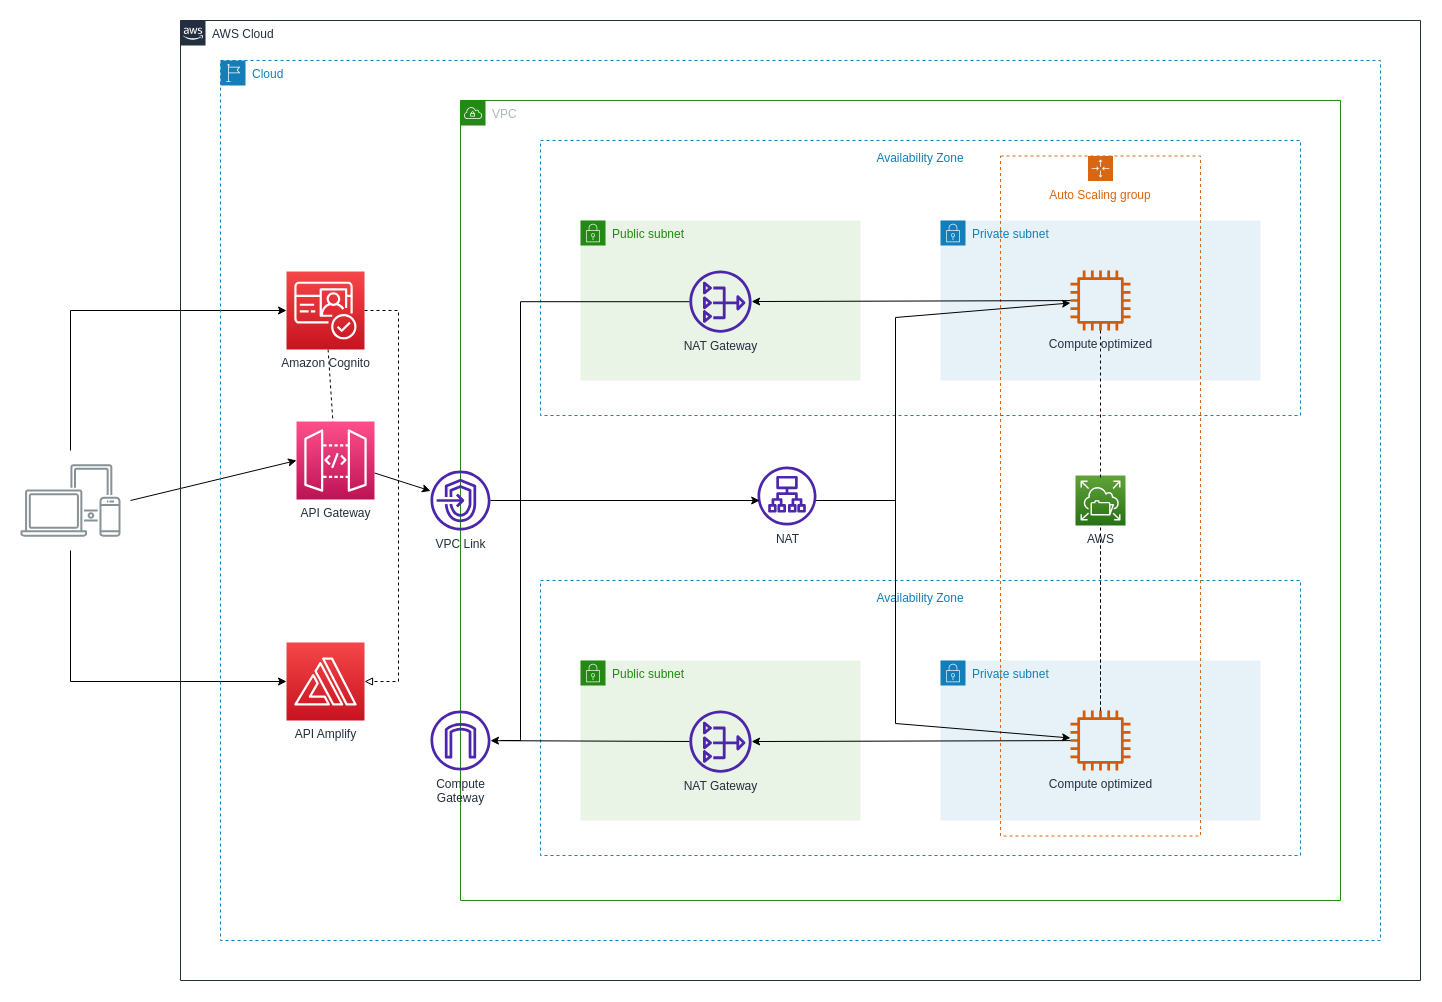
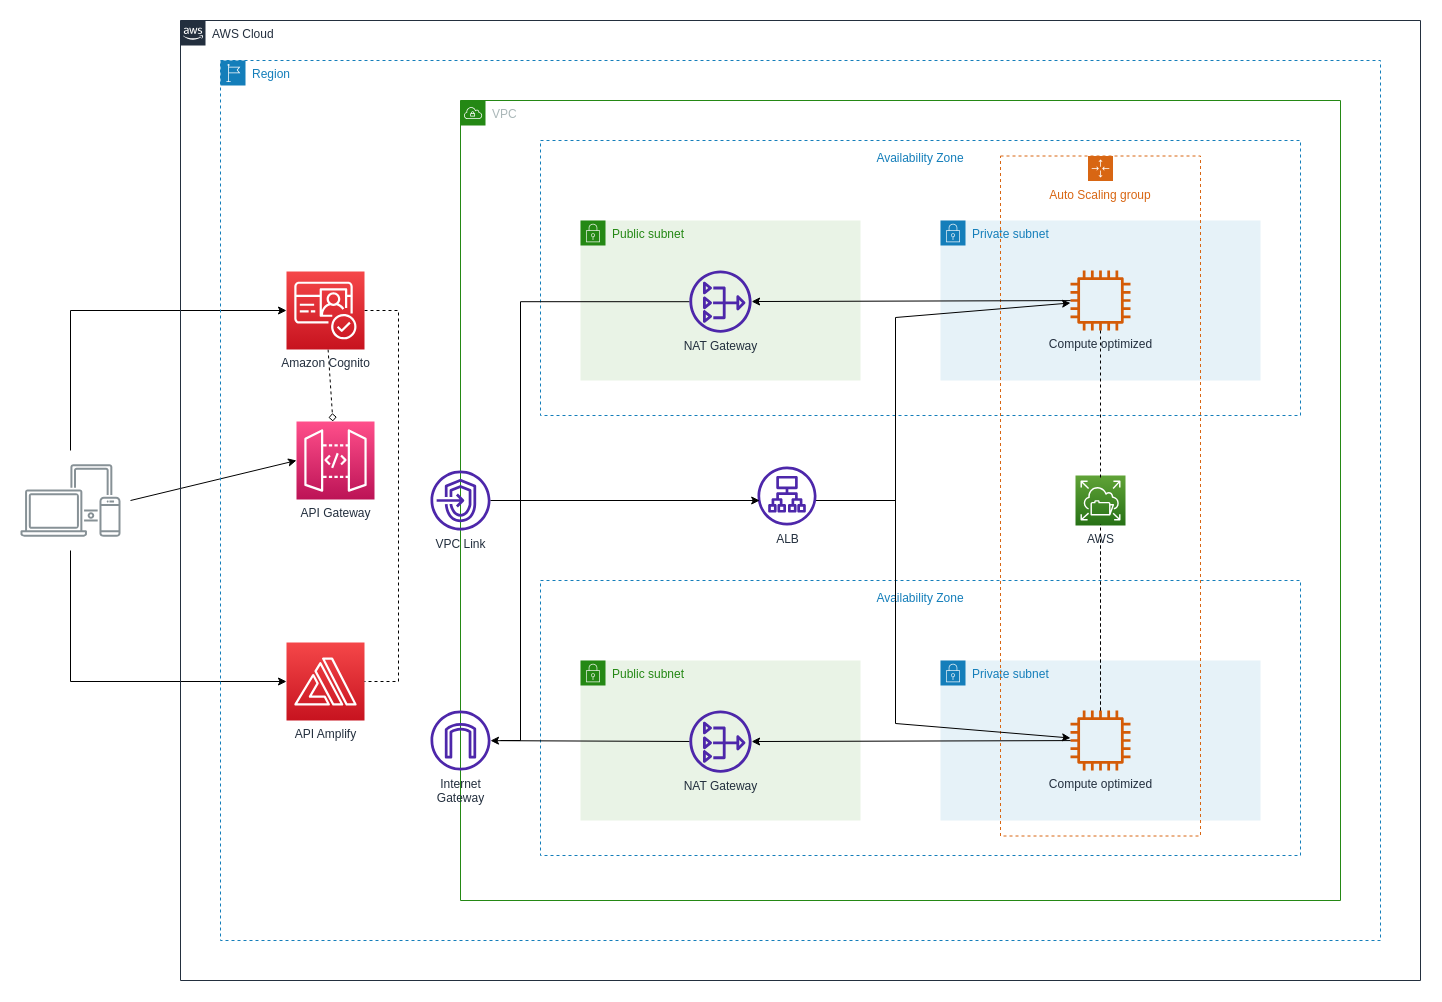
- <mxCell id="7" value="Cloud" style="points=[[0,0],[0.25,0],[0.5,0],[0.75,0],[1,0],[1,0.25],[1,0.5],[1,0.75],[1,1],[0.75,1],[0.5,1],[0.25,1],[0,1],[0,0.75],[0,0.5],[0,0.25]];outlineConnect=0;gradientColor=none;html=1;whiteSpace=wrap;fontSize=12;fontStyle=0;container=1;pointerEvents=0;collapsible=0;recursiveResize=0;shape=mxgraph.aws4.group;grIcon=mxgraph.aws4.group_region;strokeColor=#147EBA;fillColor=none;verticalAlign=top;align=left;spacingLeft=30;fontColor=#147EBA;dashed=1;movable=1;resizable=1;rotatable=1;deletable=1;editable=1;connectable=1;" vertex="1" parent="6"><mxGeometry x="40" y="40" width="1160" height="880" as="geometry" /></mxCell>
+ <mxCell id="7" value="Region" style="points=[[0,0],[0.25,0],[0.5,0],[0.75,0],[1,0],[1,0.25],[1,0.5],[1,0.75],[1,1],[0.75,1],[0.5,1],[0.25,1],[0,1],[0,0.75],[0,0.5],[0,0.25]];outlineConnect=0;gradientColor=none;html=1;whiteSpace=wrap;fontSize=12;fontStyle=0;container=1;pointerEvents=0;collapsible=0;recursiveResize=0;shape=mxgraph.aws4.group;grIcon=mxgraph.aws4.group_region;strokeColor=#147EBA;fillColor=none;verticalAlign=top;align=left;spacingLeft=30;fontColor=#147EBA;dashed=1;movable=1;resizable=1;rotatable=1;deletable=1;editable=1;connectable=1;" vertex="1" parent="6"><mxGeometry x="40" y="40" width="1160" height="880" as="geometry" /></mxCell>
- <mxCell id="31" style="edgeStyle=none;rounded=0;html=1;strokeColor=#000000;strokeWidth=1;startFill=1;endArrow=none;endFill=0;dashed=1;" edge="1" parent="7" source="32" target="28"><mxGeometry relative="1" as="geometry" /></mxCell>
+ <mxCell id="31" style="edgeStyle=none;rounded=0;html=1;strokeColor=#000000;strokeWidth=1;startFill=1;endArrow=diamond;endFill=0;dashed=1;" edge="1" parent="7" source="32" target="28"><mxGeometry relative="1" as="geometry" /></mxCell>
- <mxCell id="27" style="edgeStyle=none;html=1;strokeColor=#000000;strokeWidth=1;endArrow=classic;endFill=1;movable=1;resizable=1;rotatable=1;deletable=1;editable=1;connectable=1;" edge="1" parent="7" source="28" target="33"><mxGeometry relative="1" as="geometry" /></mxCell>
- <mxCell id="13" value="NAT" style="sketch=0;outlineConnect=0;fontColor=#232F3E;gradientColor=none;fillColor=#4D27AA;strokeColor=none;dashed=0;verticalLabelPosition=bottom;verticalAlign=top;align=center;html=1;fontSize=12;fontStyle=0;aspect=fixed;pointerEvents=1;shape=mxgraph.aws4.application_load_balancer;movable=1;resizable=1;rotatable=1;deletable=1;editable=1;connectable=1;" vertex="1" parent="8"><mxGeometry x="297" y="366" width="59" height="59" as="geometry" /></mxCell>
+ <mxCell id="13" value="ALB" style="sketch=0;outlineConnect=0;fontColor=#232F3E;gradientColor=none;fillColor=#4D27AA;strokeColor=none;dashed=0;verticalLabelPosition=bottom;verticalAlign=top;align=center;html=1;fontSize=12;fontStyle=0;aspect=fixed;pointerEvents=1;shape=mxgraph.aws4.application_load_balancer;movable=1;resizable=1;rotatable=1;deletable=1;editable=1;connectable=1;" vertex="1" parent="8"><mxGeometry x="297" y="366" width="59" height="59" as="geometry" /></mxCell>
- <mxCell id="30" style="edgeStyle=none;html=1;entryX=1;entryY=0.5;entryDx=0;entryDy=0;entryPerimeter=0;strokeColor=#000000;strokeWidth=1;endArrow=block;endFill=0;exitX=1;exitY=0.5;exitDx=0;exitDy=0;exitPerimeter=0;rounded=0;dashed=1;movable=1;resizable=1;rotatable=1;deletable=1;editable=1;connectable=1;" edge="1" parent="7" source="32" target="29"><mxGeometry relative="1" as="geometry"><Array as="points"><mxPoint x="178" y="250" /><mxPoint x="178" y="621" /></Array></mxGeometry></mxCell>
+ <mxCell id="30" style="edgeStyle=none;html=1;entryX=1;entryY=0.5;entryDx=0;entryDy=0;entryPerimeter=0;strokeColor=#000000;strokeWidth=1;endArrow=none;endFill=0;exitX=1;exitY=0.5;exitDx=0;exitDy=0;exitPerimeter=0;rounded=0;dashed=1;movable=1;resizable=1;rotatable=1;deletable=1;editable=1;connectable=1;" edge="1" parent="7" source="32" target="29"><mxGeometry relative="1" as="geometry"><Array as="points"><mxPoint x="178" y="250" /><mxPoint x="178" y="621" /></Array></mxGeometry></mxCell>
- <mxCell id="34" value="Compute&lt;br&gt;Gateway" style="sketch=0;outlineConnect=0;fontColor=#232F3E;gradientColor=none;fillColor=#4D27AA;strokeColor=none;dashed=0;verticalLabelPosition=bottom;verticalAlign=top;align=center;html=1;fontSize=12;fontStyle=0;aspect=fixed;pointerEvents=1;shape=mxgraph.aws4.internet_gateway;movable=1;resizable=1;rotatable=1;deletable=1;editable=1;connectable=1;" vertex="1" parent="7"><mxGeometry x="210" y="650" width="60" height="60" as="geometry" /></mxCell>
+ <mxCell id="34" value="Internet&lt;br&gt;Gateway" style="sketch=0;outlineConnect=0;fontColor=#232F3E;gradientColor=none;fillColor=#4D27AA;strokeColor=none;dashed=0;verticalLabelPosition=bottom;verticalAlign=top;align=center;html=1;fontSize=12;fontStyle=0;aspect=fixed;pointerEvents=1;shape=mxgraph.aws4.internet_gateway;movable=1;resizable=1;rotatable=1;deletable=1;editable=1;connectable=1;" vertex="1" parent="7"><mxGeometry x="210" y="650" width="60" height="60" as="geometry" /></mxCell>
